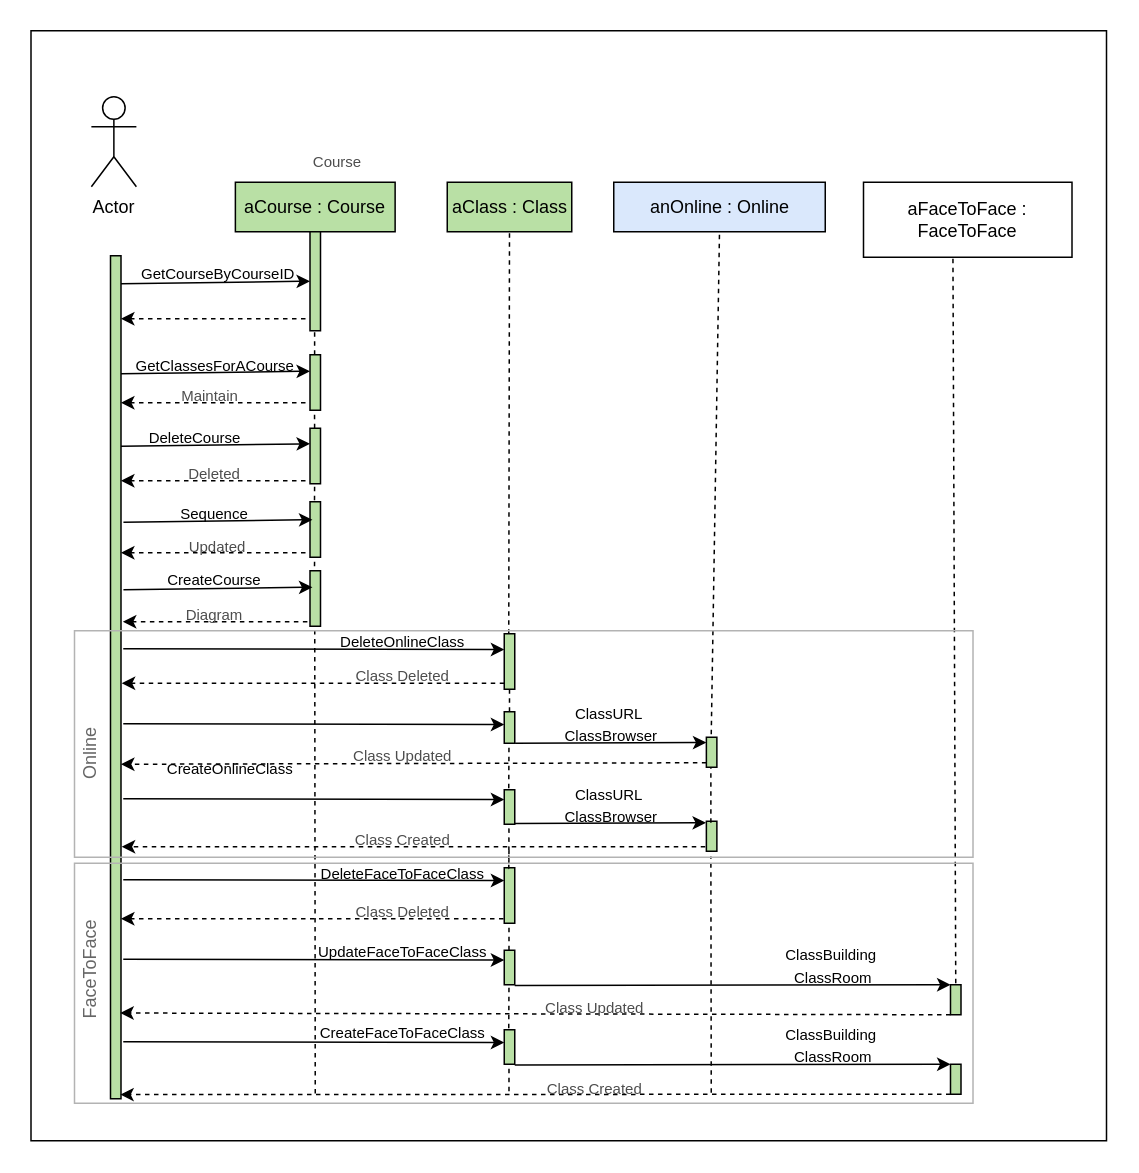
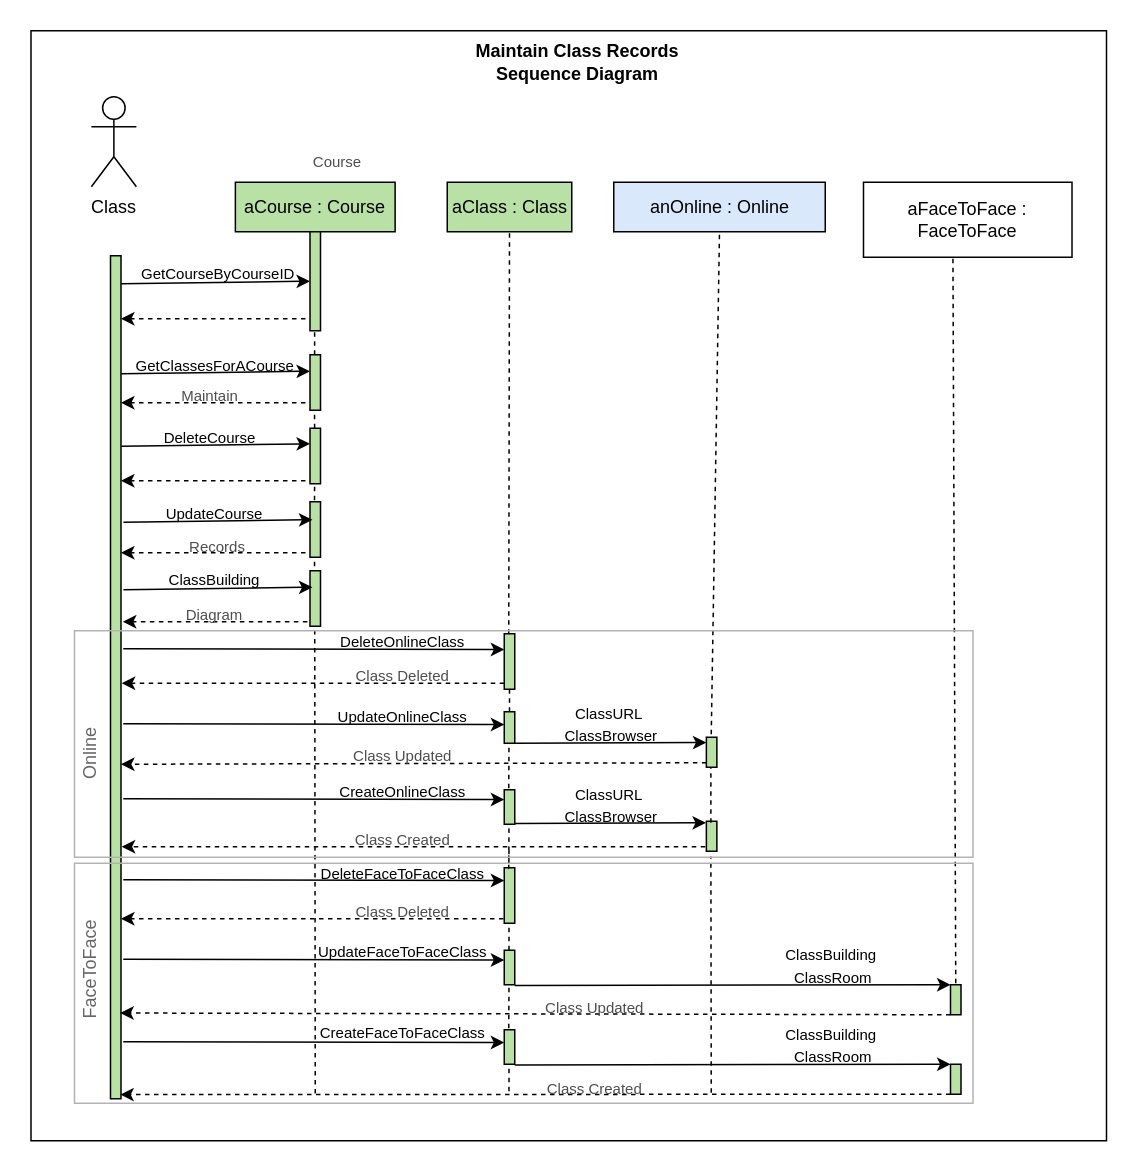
+ <mxCell id="22" value="Maintain Class Records Sequence Diagram" style="text;html=1;strokeColor=none;fillColor=none;align=center;verticalAlign=middle;whiteSpace=wrap;rounded=0;fontStyle=1" parent="1" vertex="1"><mxGeometry x="296.5" y="31" width="175" height="20" as="geometry" /></mxCell>
- <mxCell id="6" value="Actor" style="shape=umlActor;verticalLabelPosition=bottom;verticalAlign=top;html=1;outlineConnect=0;" parent="1" vertex="1"><mxGeometry x="60.25" y="64" width="30" height="60" as="geometry" /></mxCell>
+ <mxCell id="6" value="Class" style="shape=umlActor;verticalLabelPosition=bottom;verticalAlign=top;html=1;outlineConnect=0;" parent="1" vertex="1"><mxGeometry x="60.25" y="64" width="30" height="60" as="geometry" /></mxCell>
- <mxCell id="12" value="&lt;font style=&quot;font-size: 10px&quot;&gt;DeleteCourse&lt;/font&gt;" style="text;html=1;strokeColor=none;fillColor=none;align=center;verticalAlign=middle;whiteSpace=wrap;rounded=0;" parent="1" vertex="1"><mxGeometry x="90.13" y="281" width="79" height="20" as="geometry" /></mxCell>
+ <mxCell id="12" value="&lt;font style=&quot;font-size: 10px&quot;&gt;DeleteCourse&lt;/font&gt;" style="text;html=1;strokeColor=none;fillColor=none;align=center;verticalAlign=middle;whiteSpace=wrap;rounded=0;" parent="1" vertex="1"><mxGeometry x="100.13" y="281" width="79" height="20" as="geometry" /></mxCell>
- <mxCell id="86" value="&lt;font style=&quot;font-size: 10px&quot;&gt;Deleted&lt;/font&gt;" style="text;html=1;strokeColor=none;fillColor=none;align=center;verticalAlign=middle;whiteSpace=wrap;rounded=0;fontColor=#4D4D4D;" parent="1" vertex="1"><mxGeometry x="111.25" y="309" width="63" height="12" as="geometry" /></mxCell>
- <mxCell id="11" value="&lt;font style=&quot;font-size: 10px&quot;&gt;Sequence&lt;/font&gt;" style="text;html=1;strokeColor=none;fillColor=none;align=center;verticalAlign=middle;whiteSpace=wrap;rounded=0;" parent="1" vertex="1"><mxGeometry x="96.25" y="332" width="93" height="20" as="geometry" /></mxCell>
+ <mxCell id="11" value="&lt;font style=&quot;font-size: 10px&quot;&gt;UpdateCourse&lt;/font&gt;" style="text;html=1;strokeColor=none;fillColor=none;align=center;verticalAlign=middle;whiteSpace=wrap;rounded=0;" parent="1" vertex="1"><mxGeometry x="96.25" y="332" width="93" height="20" as="geometry" /></mxCell>
- <mxCell id="87" value="&lt;font size=&quot;1&quot;&gt;Updated&lt;/font&gt;" style="text;html=1;strokeColor=none;fillColor=none;align=center;verticalAlign=middle;whiteSpace=wrap;rounded=0;fontColor=#4D4D4D;" parent="1" vertex="1"><mxGeometry x="113.13" y="358" width="63" height="12" as="geometry" /></mxCell>
+ <mxCell id="87" value="&lt;font size=&quot;1&quot;&gt;Records&lt;/font&gt;" style="text;html=1;strokeColor=none;fillColor=none;align=center;verticalAlign=middle;whiteSpace=wrap;rounded=0;fontColor=#4D4D4D;" parent="1" vertex="1"><mxGeometry x="113.13" y="358" width="63" height="12" as="geometry" /></mxCell>
- <mxCell id="9" value="&lt;font style=&quot;font-size: 10px&quot;&gt;CreateCourse&lt;/font&gt;" style="text;html=1;strokeColor=none;fillColor=none;align=center;verticalAlign=middle;whiteSpace=wrap;rounded=0;" parent="1" vertex="1"><mxGeometry x="90.25" y="376" width="105" height="20" as="geometry" /></mxCell>
+ <mxCell id="9" value="&lt;font style=&quot;font-size: 10px&quot;&gt;ClassBuilding&lt;/font&gt;" style="text;html=1;strokeColor=none;fillColor=none;align=center;verticalAlign=middle;whiteSpace=wrap;rounded=0;" parent="1" vertex="1"><mxGeometry x="90.25" y="376" width="105" height="20" as="geometry" /></mxCell>
+ <mxCell id="16" value="&lt;font size=&quot;1&quot;&gt;UpdateOnlineClass&lt;/font&gt;" style="text;html=1;strokeColor=none;fillColor=none;align=center;verticalAlign=middle;whiteSpace=wrap;rounded=0;" parent="1" vertex="1"><mxGeometry x="220.5" y="467" width="94" height="20" as="geometry" /></mxCell>
- <mxCell id="15" value="&lt;font size=&quot;1&quot;&gt;CreateOnlineClass&lt;/font&gt;" style="text;html=1;strokeColor=none;fillColor=none;align=center;verticalAlign=middle;whiteSpace=wrap;rounded=0;" parent="1" vertex="1"><mxGeometry x="105.5" y="502" width="94" height="20" as="geometry" /></mxCell>
+ <mxCell id="15" value="&lt;font size=&quot;1&quot;&gt;CreateOnlineClass&lt;/font&gt;" style="text;html=1;strokeColor=none;fillColor=none;align=center;verticalAlign=middle;whiteSpace=wrap;rounded=0;" parent="1" vertex="1"><mxGeometry x="220.5" y="517" width="94" height="20" as="geometry" /></mxCell>
